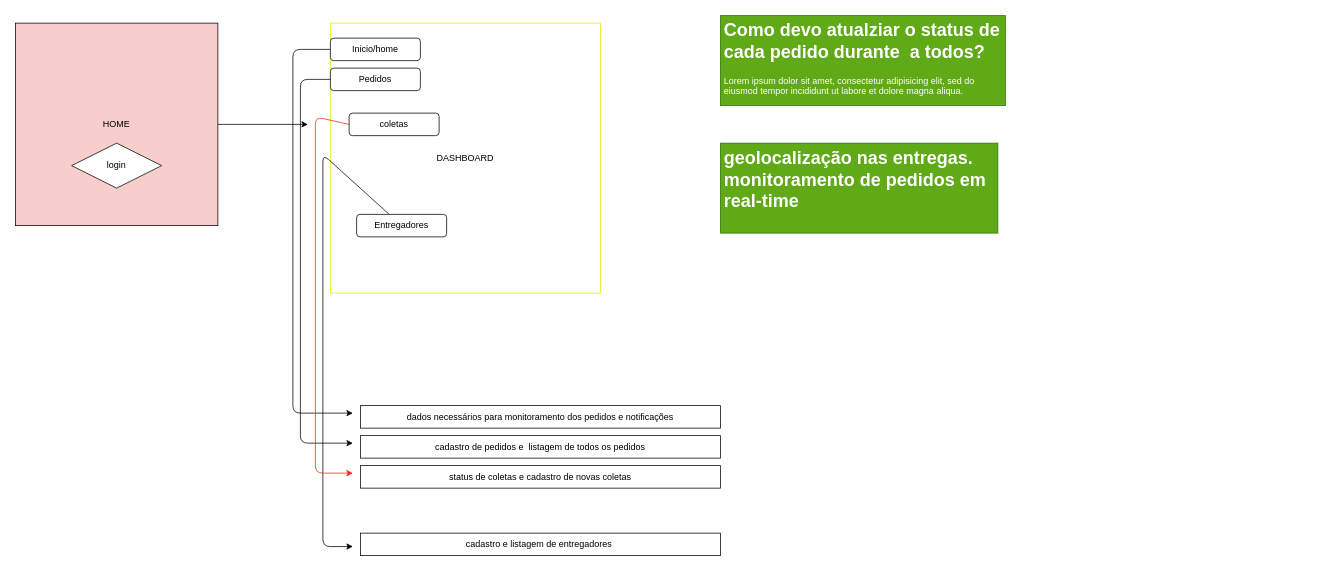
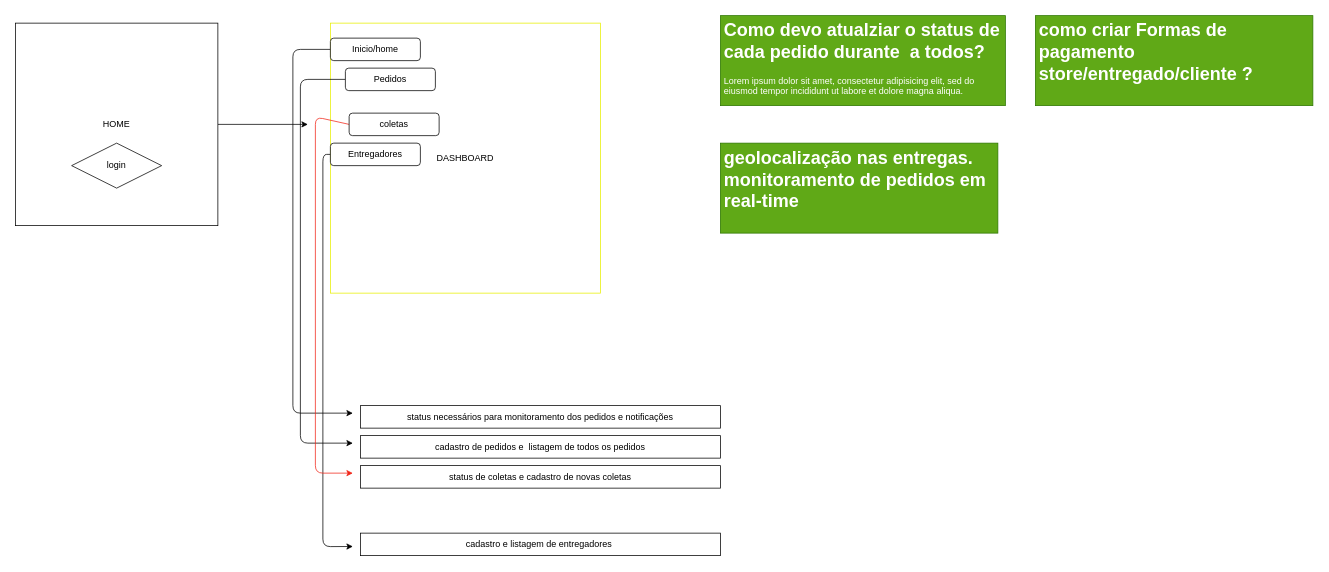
+ <mxCell id="19" value="&lt;h1&gt;como criar Formas de pagamento store/entregado/cliente ?&lt;/h1&gt;" style="text;html=1;strokeColor=#2D7600;fillColor=#60a917;spacing=5;spacingTop=-20;whiteSpace=wrap;overflow=hidden;rounded=0;fontColor=#ffffff;" vertex="1" parent="1"><mxGeometry x="1380" y="20" width="370" height="120" as="geometry" /></mxCell>
- <mxCell id="9" value="Pedidos" style="rounded=1;whiteSpace=wrap;html=1;" vertex="1" parent="1"><mxGeometry x="440" y="90" width="120" height="30" as="geometry" /></mxCell>
+ <mxCell id="9" value="Pedidos" style="rounded=1;whiteSpace=wrap;html=1;" vertex="1" parent="1"><mxGeometry x="460" y="90" width="120" height="30" as="geometry" /></mxCell>
- <mxCell id="3" value="HOME" style="whiteSpace=wrap;html=1;aspect=fixed;fillColor=#f8cecc;" vertex="1" parent="1"><mxGeometry x="20" y="30" width="270" height="270" as="geometry" /></mxCell>
+ <mxCell id="3" value="HOME" style="whiteSpace=wrap;html=1;aspect=fixed;" vertex="1" parent="1"><mxGeometry x="20" y="30" width="270" height="270" as="geometry" /></mxCell>
- <mxCell id="11" value="Entregadores" style="rounded=1;whiteSpace=wrap;html=1;" vertex="1" parent="1"><mxGeometry x="475" y="285" width="120" height="30" as="geometry" /></mxCell>
+ <mxCell id="11" value="Entregadores" style="rounded=1;whiteSpace=wrap;html=1;" vertex="1" parent="1"><mxGeometry x="440" y="190" width="120" height="30" as="geometry" /></mxCell>
- <mxCell id="15" value="dados necessários para monitoramento dos pedidos e notificações" style="text;html=1;strokeColor=default;fillColor=none;align=center;verticalAlign=middle;whiteSpace=wrap;rounded=0;" vertex="1" parent="1"><mxGeometry x="480" y="540" width="480" height="30" as="geometry" /></mxCell>
+ <mxCell id="15" value="status necessários para monitoramento dos pedidos e notificações" style="text;html=1;strokeColor=default;fillColor=none;align=center;verticalAlign=middle;whiteSpace=wrap;rounded=0;" vertex="1" parent="1"><mxGeometry x="480" y="540" width="480" height="30" as="geometry" /></mxCell>
